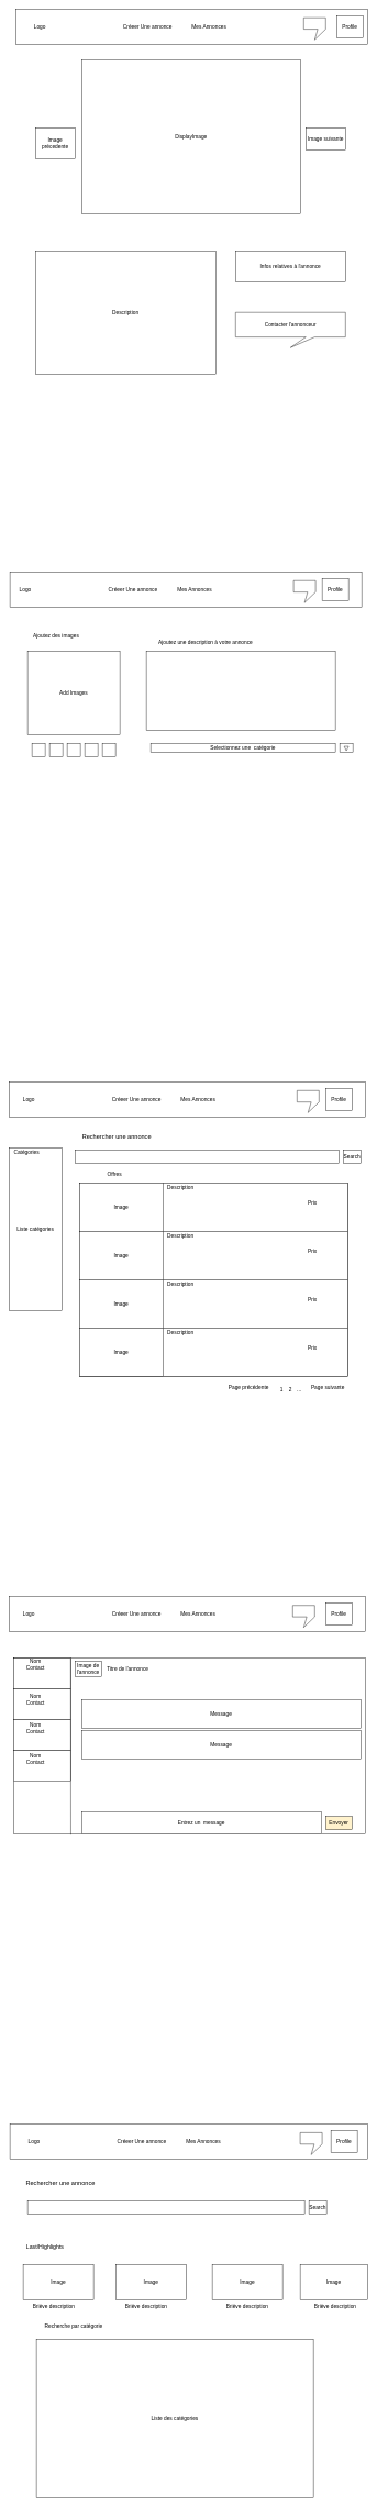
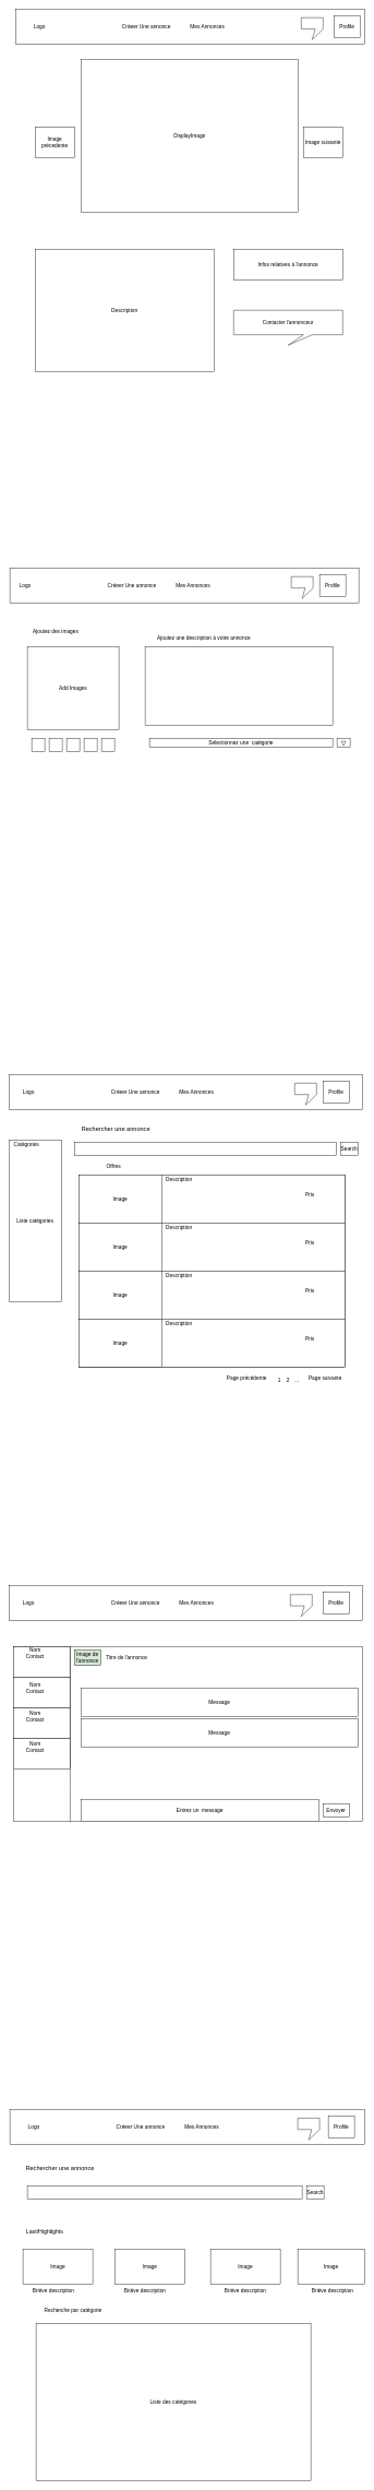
- <mxCell id="10" value="Image suivante" style="rounded=0;whiteSpace=wrap;html=1;" vertex="1" parent="1"><mxGeometry x="695" y="290" width="90" height="50" as="geometry" /></mxCell>
+ <mxCell id="10" value="Image suivante" style="rounded=0;whiteSpace=wrap;html=1;" vertex="1" parent="1"><mxGeometry x="695" y="290" width="90" height="70" as="geometry" /></mxCell>
- <mxCell id="86" value="Image de l'annonce" style="rounded=0;whiteSpace=wrap;html=1;" vertex="1" parent="1"><mxGeometry x="170" y="3778.5" width="60" height="35" as="geometry" /></mxCell>
+ <mxCell id="86" value="Image de l'annonce" style="rounded=0;whiteSpace=wrap;html=1;fillColor=#d5e8d4;" vertex="1" parent="1"><mxGeometry x="170" y="3778.5" width="60" height="35" as="geometry" /></mxCell>
- <mxCell id="90" value="Envoyer" style="rounded=0;whiteSpace=wrap;html=1;fillColor=#fff2cc;" vertex="1" parent="1"><mxGeometry x="740" y="4131" width="60" height="30" as="geometry" /></mxCell>
+ <mxCell id="90" value="Envoyer" style="rounded=0;whiteSpace=wrap;html=1;" vertex="1" parent="1"><mxGeometry x="740" y="4131" width="60" height="30" as="geometry" /></mxCell>
